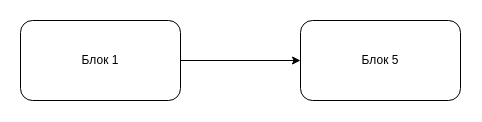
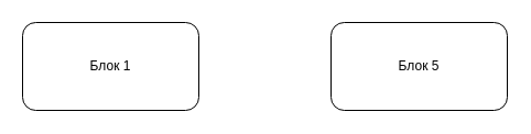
- <mxCell id="2" style="edgeStyle=orthogonalEdgeStyle;rounded=0;orthogonalLoop=1;jettySize=auto;html=1;exitX=1;exitY=0.5;exitDx=0;exitDy=0;entryX=0;entryY=0.5;entryDx=0;entryDy=0;" edge="1" parent="1" source="3" target="4"><mxGeometry relative="1" as="geometry" /></mxCell>
